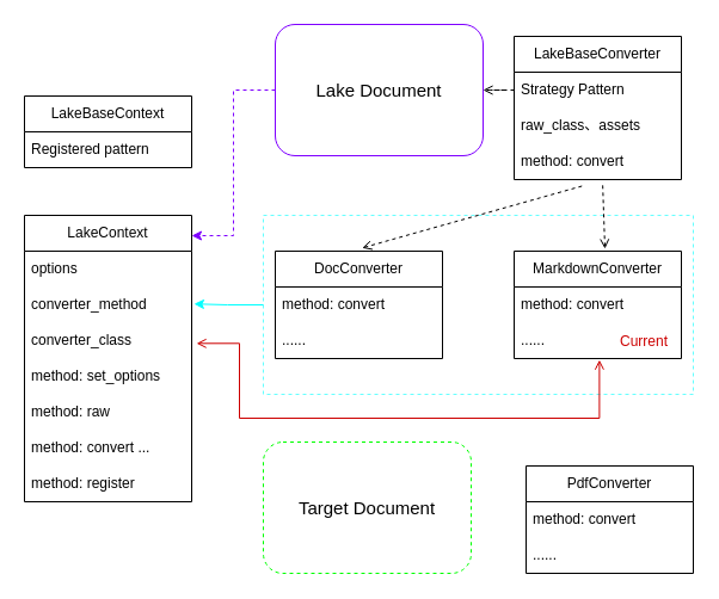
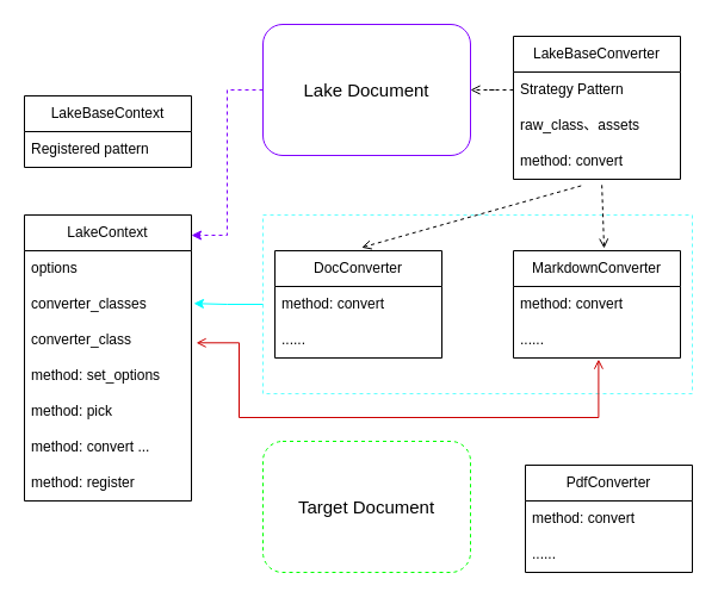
- <mxCell id="26" value="&lt;font style=&quot;font-size: 15px;&quot;&gt;Lake&amp;nbsp;&lt;/font&gt;&lt;span style=&quot;background-color: initial; font-size: 15px;&quot;&gt;Document&lt;/span&gt;" style="rounded=1;whiteSpace=wrap;html=1;fillColor=none;strokeColor=#7F00FF;" vertex="1" parent="1"><mxGeometry x="230" y="20" width="174" height="110" as="geometry" /></mxCell>
+ <mxCell id="26" value="&lt;font style=&quot;font-size: 15px;&quot;&gt;Lake&amp;nbsp;&lt;/font&gt;&lt;span style=&quot;background-color: initial; font-size: 15px;&quot;&gt;Document&lt;/span&gt;" style="rounded=1;whiteSpace=wrap;html=1;fillColor=none;strokeColor=#7F00FF;" vertex="1" parent="1"><mxGeometry x="220" y="20" width="174" height="110" as="geometry" /></mxCell>
- <mxCell id="5" value="converter_method" style="text;strokeColor=none;fillColor=none;align=left;verticalAlign=middle;spacingLeft=4;spacingRight=4;overflow=hidden;points=[[0,0.5],[1,0.5]];portConstraint=eastwest;rotatable=0;whiteSpace=wrap;html=1;" vertex="1" parent="3"><mxGeometry y="60" width="140" height="30" as="geometry" /></mxCell>
+ <mxCell id="5" value="converter_classes" style="text;strokeColor=none;fillColor=none;align=left;verticalAlign=middle;spacingLeft=4;spacingRight=4;overflow=hidden;points=[[0,0.5],[1,0.5]];portConstraint=eastwest;rotatable=0;whiteSpace=wrap;html=1;" vertex="1" parent="3"><mxGeometry y="60" width="140" height="30" as="geometry" /></mxCell>
- <mxCell id="29" value="Current" style="text;html=1;align=center;verticalAlign=middle;whiteSpace=wrap;rounded=0;fontColor=#CC0000;" vertex="1" parent="1"><mxGeometry x="509" y="271" width="60" height="30" as="geometry" /></mxCell>
- <mxCell id="8" value="method: raw" style="text;strokeColor=none;fillColor=none;align=left;verticalAlign=middle;spacingLeft=4;spacingRight=4;overflow=hidden;points=[[0,0.5],[1,0.5]];portConstraint=eastwest;rotatable=0;whiteSpace=wrap;html=1;" vertex="1" parent="3"><mxGeometry y="150" width="140" height="30" as="geometry" /></mxCell>
+ <mxCell id="8" value="method: pick" style="text;strokeColor=none;fillColor=none;align=left;verticalAlign=middle;spacingLeft=4;spacingRight=4;overflow=hidden;points=[[0,0.5],[1,0.5]];portConstraint=eastwest;rotatable=0;whiteSpace=wrap;html=1;" vertex="1" parent="3"><mxGeometry y="150" width="140" height="30" as="geometry" /></mxCell>
